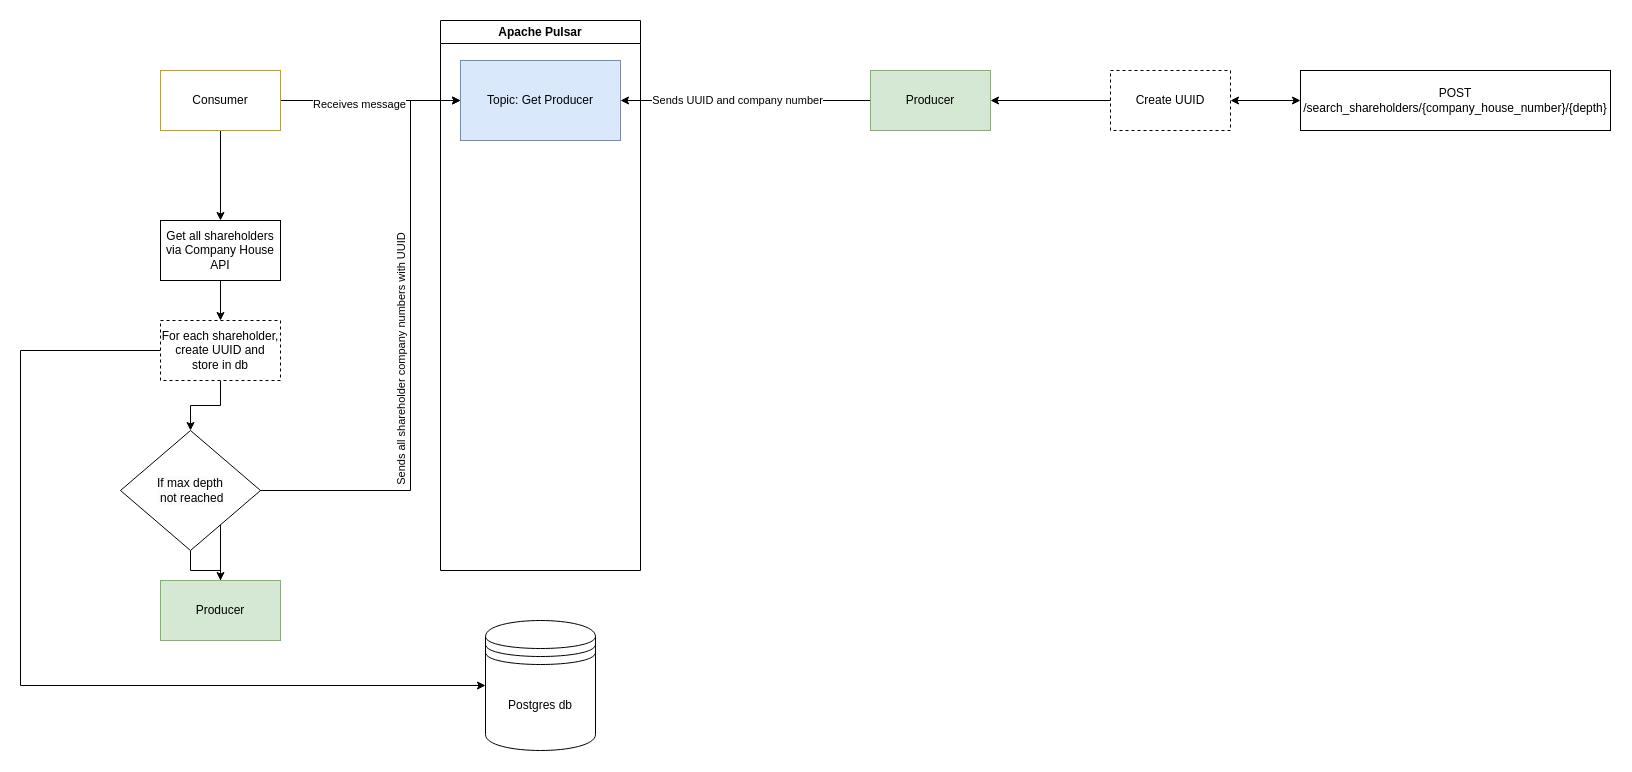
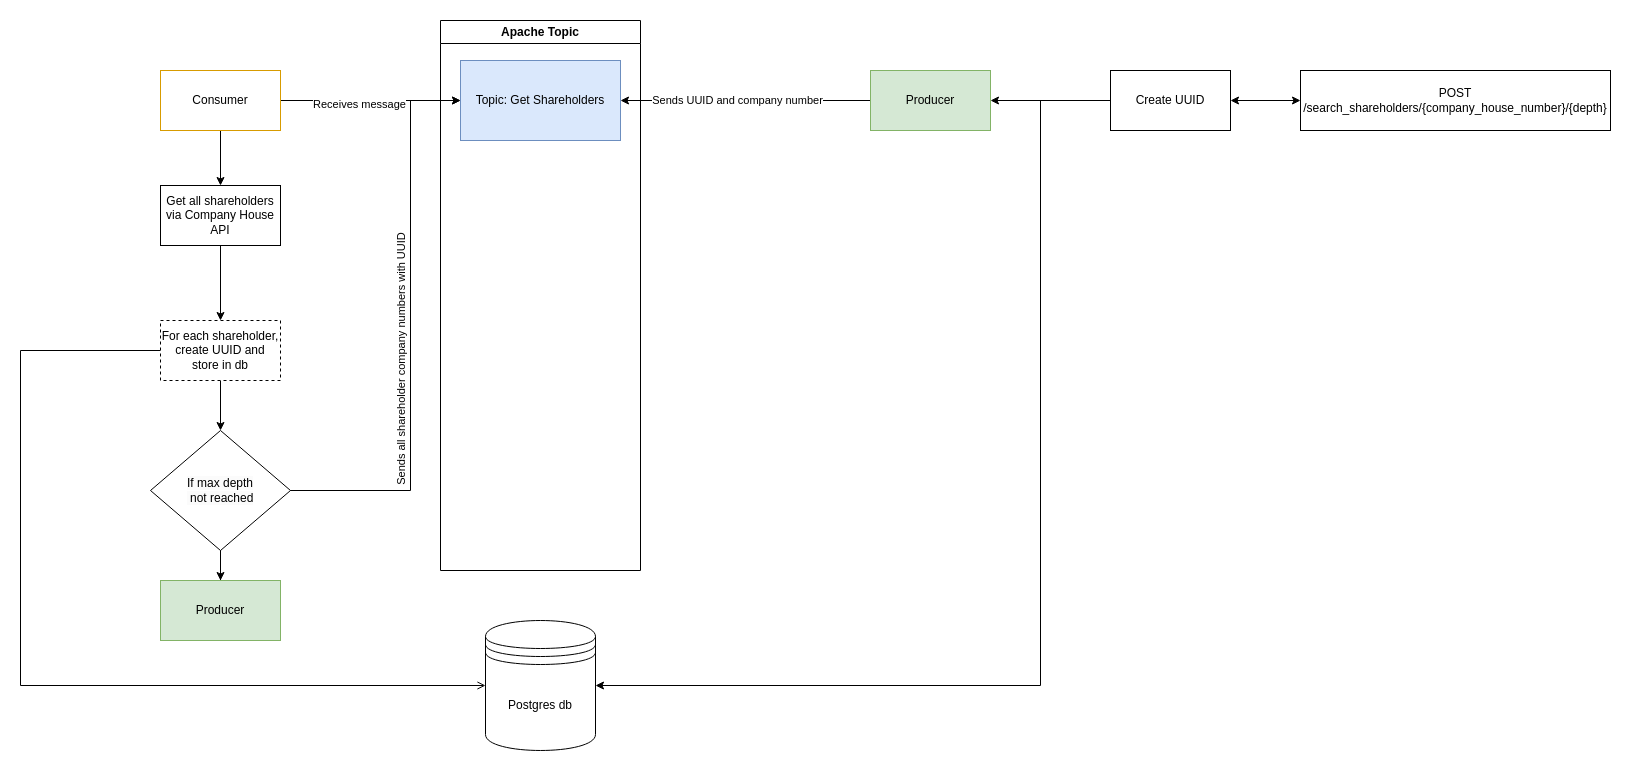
- <mxCell id="2" value="Apache Pulsar" style="swimlane;whiteSpace=wrap;html=1;" vertex="1" parent="1"><mxGeometry x="440" y="20" width="200" height="550" as="geometry" /></mxCell>
+ <mxCell id="2" value="Apache Topic" style="swimlane;whiteSpace=wrap;html=1;" vertex="1" parent="1"><mxGeometry x="440" y="20" width="200" height="550" as="geometry" /></mxCell>
- <mxCell id="3" value="Topic: Get Producer" style="rounded=0;whiteSpace=wrap;html=1;fillColor=#dae8fc;strokeColor=#6c8ebf;" vertex="1" parent="2"><mxGeometry x="20" y="40" width="160" height="80" as="geometry" /></mxCell>
+ <mxCell id="3" value="Topic: Get Shareholders" style="rounded=0;whiteSpace=wrap;html=1;fillColor=#dae8fc;strokeColor=#6c8ebf;" vertex="1" parent="2"><mxGeometry x="20" y="40" width="160" height="80" as="geometry" /></mxCell>
- <mxCell id="22" value="Create UUID" style="rounded=0;whiteSpace=wrap;html=1;dashed=1;" vertex="1" parent="1"><mxGeometry x="1110" y="70" width="120" height="60" as="geometry" /></mxCell>
+ <mxCell id="22" value="Create UUID" style="rounded=0;whiteSpace=wrap;html=1;" vertex="1" parent="1"><mxGeometry x="1110" y="70" width="120" height="60" as="geometry" /></mxCell>
- <mxCell id="13" value="Get all shareholders via Company House API" style="rounded=0;whiteSpace=wrap;html=1;" vertex="1" parent="1"><mxGeometry x="160" y="220" width="120" height="60" as="geometry" /></mxCell>
+ <mxCell id="13" value="Get all shareholders via Company House API" style="rounded=0;whiteSpace=wrap;html=1;" vertex="1" parent="1"><mxGeometry x="160" y="185" width="120" height="60" as="geometry" /></mxCell>
- <mxCell id="19" value="&lt;br&gt;&lt;span style=&quot;color: rgb(0, 0, 0); font-family: Helvetica; font-size: 12px; font-style: normal; font-variant-ligatures: normal; font-variant-caps: normal; font-weight: 400; letter-spacing: normal; orphans: 2; text-align: center; text-indent: 0px; text-transform: none; widows: 2; word-spacing: 0px; -webkit-text-stroke-width: 0px; white-space: normal; background-color: rgb(251, 251, 251); text-decoration-thickness: initial; text-decoration-style: initial; text-decoration-color: initial; display: inline !important; float: none;&quot;&gt;If max depth&lt;/span&gt;&lt;div&gt;&lt;span style=&quot;color: rgb(0, 0, 0); font-family: Helvetica; font-size: 12px; font-style: normal; font-variant-ligatures: normal; font-variant-caps: normal; font-weight: 400; letter-spacing: normal; orphans: 2; text-align: center; text-indent: 0px; text-transform: none; widows: 2; word-spacing: 0px; -webkit-text-stroke-width: 0px; white-space: normal; background-color: rgb(251, 251, 251); text-decoration-thickness: initial; text-decoration-style: initial; text-decoration-color: initial; display: inline !important; float: none;&quot;&gt;&amp;nbsp;not reached&lt;/span&gt;&lt;br&gt;&lt;br&gt;&lt;/div&gt;" style="shape=rhombus;html=1;dashed=0;whiteSpace=wrap;perimeter=rhombusPerimeter;" vertex="1" parent="1"><mxGeometry x="120" y="430" width="140" height="120" as="geometry" /></mxCell>
+ <mxCell id="19" value="&lt;br&gt;&lt;span style=&quot;color: rgb(0, 0, 0); font-family: Helvetica; font-size: 12px; font-style: normal; font-variant-ligatures: normal; font-variant-caps: normal; font-weight: 400; letter-spacing: normal; orphans: 2; text-align: center; text-indent: 0px; text-transform: none; widows: 2; word-spacing: 0px; -webkit-text-stroke-width: 0px; white-space: normal; background-color: rgb(251, 251, 251); text-decoration-thickness: initial; text-decoration-style: initial; text-decoration-color: initial; display: inline !important; float: none;&quot;&gt;If max depth&lt;/span&gt;&lt;div&gt;&lt;span style=&quot;color: rgb(0, 0, 0); font-family: Helvetica; font-size: 12px; font-style: normal; font-variant-ligatures: normal; font-variant-caps: normal; font-weight: 400; letter-spacing: normal; orphans: 2; text-align: center; text-indent: 0px; text-transform: none; widows: 2; word-spacing: 0px; -webkit-text-stroke-width: 0px; white-space: normal; background-color: rgb(251, 251, 251); text-decoration-thickness: initial; text-decoration-style: initial; text-decoration-color: initial; display: inline !important; float: none;&quot;&gt;&amp;nbsp;not reached&lt;/span&gt;&lt;br&gt;&lt;br&gt;&lt;/div&gt;" style="shape=rhombus;html=1;dashed=0;whiteSpace=wrap;perimeter=rhombusPerimeter;" vertex="1" parent="1"><mxGeometry x="150" y="430" width="140" height="120" as="geometry" /></mxCell>
+ <mxCell id="20" style="edgeStyle=orthogonalEdgeStyle;rounded=0;orthogonalLoop=1;jettySize=auto;html=1;entryX=1;entryY=0.5;entryDx=0;entryDy=0;" edge="1" parent="1" source="22" target="14"><mxGeometry relative="1" as="geometry"><Array as="points"><mxPoint x="1040" y="100" /><mxPoint x="1040" y="685" /></Array></mxGeometry></mxCell>
- <mxCell id="23" style="edgeStyle=orthogonalEdgeStyle;rounded=0;orthogonalLoop=1;jettySize=auto;html=1;entryX=0;entryY=0.5;entryDx=0;entryDy=0;" edge="1" parent="1" source="25" target="14"><mxGeometry relative="1" as="geometry"><Array as="points"><mxPoint x="20" y="685" /></Array></mxGeometry></mxCell>
+ <mxCell id="23" style="edgeStyle=orthogonalEdgeStyle;rounded=0;orthogonalLoop=1;jettySize=auto;html=1;entryX=0;entryY=0.5;entryDx=0;entryDy=0;endArrow=open;" edge="1" parent="1" source="25" target="14"><mxGeometry relative="1" as="geometry"><Array as="points"><mxPoint x="20" y="685" /></Array></mxGeometry></mxCell>
